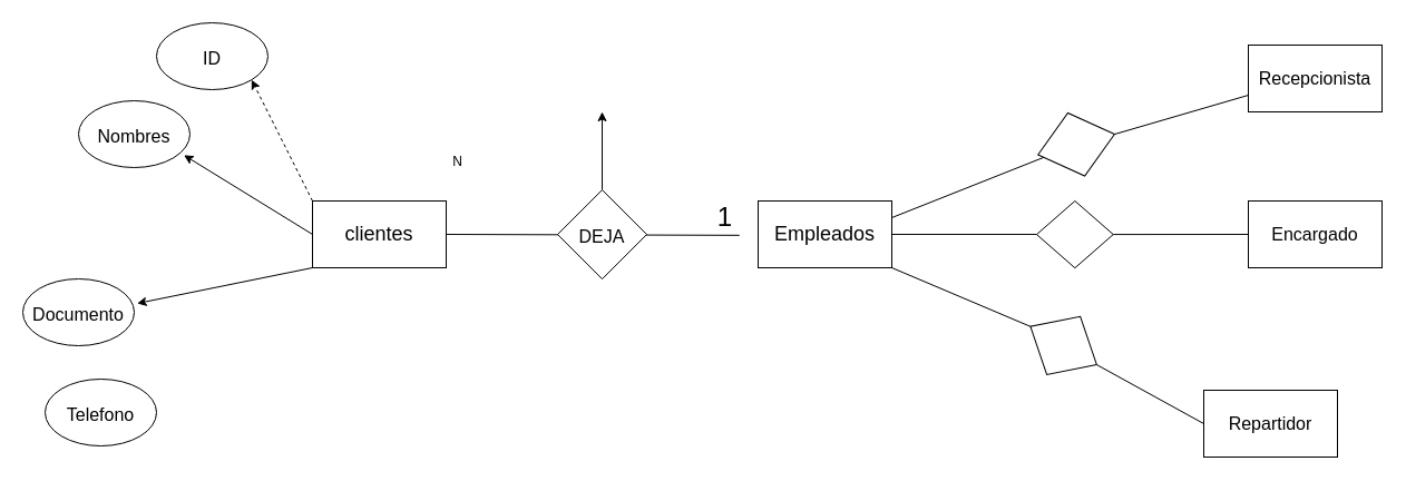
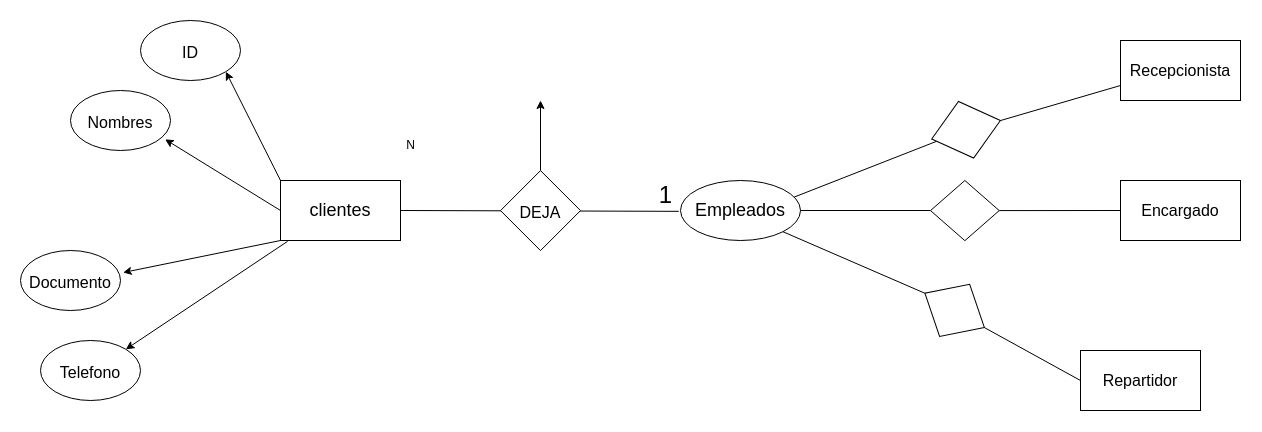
- <mxCell id="5" style="edgeStyle=none;html=1;exitX=0;exitY=0;exitDx=0;exitDy=0;entryX=1;entryY=1;entryDx=0;entryDy=0;dashed=1;" parent="1" source="6" target="10" edge="1"><mxGeometry relative="1" as="geometry"><mxPoint x="240" y="120" as="targetPoint" /></mxGeometry></mxCell>
+ <mxCell id="5" style="edgeStyle=none;html=1;exitX=0;exitY=0;exitDx=0;exitDy=0;entryX=1;entryY=1;entryDx=0;entryDy=0;" parent="1" source="6" target="10" edge="1"><mxGeometry relative="1" as="geometry"><mxPoint x="240" y="120" as="targetPoint" /></mxGeometry></mxCell>
- <mxCell id="28" value="1" style="text;html=1;align=center;verticalAlign=middle;resizable=0;points=[];autosize=1;strokeColor=none;fillColor=none;fontSize=24;" vertex="1" parent="1"><mxGeometry x="635" y="180" width="30" height="30" as="geometry" /></mxCell>
+ <mxCell id="28" value="1" style="text;html=1;align=center;verticalAlign=middle;resizable=0;points=[];autosize=1;strokeColor=none;fillColor=none;fontSize=24;" vertex="1" parent="1"><mxGeometry x="650" y="180" width="30" height="30" as="geometry" /></mxCell>
- <mxCell id="12" value="&lt;span style=&quot;font-size: 18px&quot;&gt;Empleados&lt;/span&gt;" style="rounded=0;whiteSpace=wrap;html=1;" vertex="1" parent="1"><mxGeometry x="680" y="180" width="120" height="60" as="geometry" /></mxCell>
+ <mxCell id="12" value="&lt;span style=&quot;font-size: 18px&quot;&gt;Empleados&lt;/span&gt;" style="ellipse;whiteSpace=wrap;html=1;" vertex="1" parent="1"><mxGeometry x="680" y="180" width="120" height="60" as="geometry" /></mxCell>
+ <mxCell id="4" style="edgeStyle=none;html=1;exitX=0.059;exitY=1.014;exitDx=0;exitDy=0;fontSize=16;entryX=1;entryY=0;entryDx=0;entryDy=0;exitPerimeter=0;" parent="1" source="6" target="9" edge="1"><mxGeometry relative="1" as="geometry"><mxPoint x="260" y="430" as="targetPoint" /></mxGeometry></mxCell>
